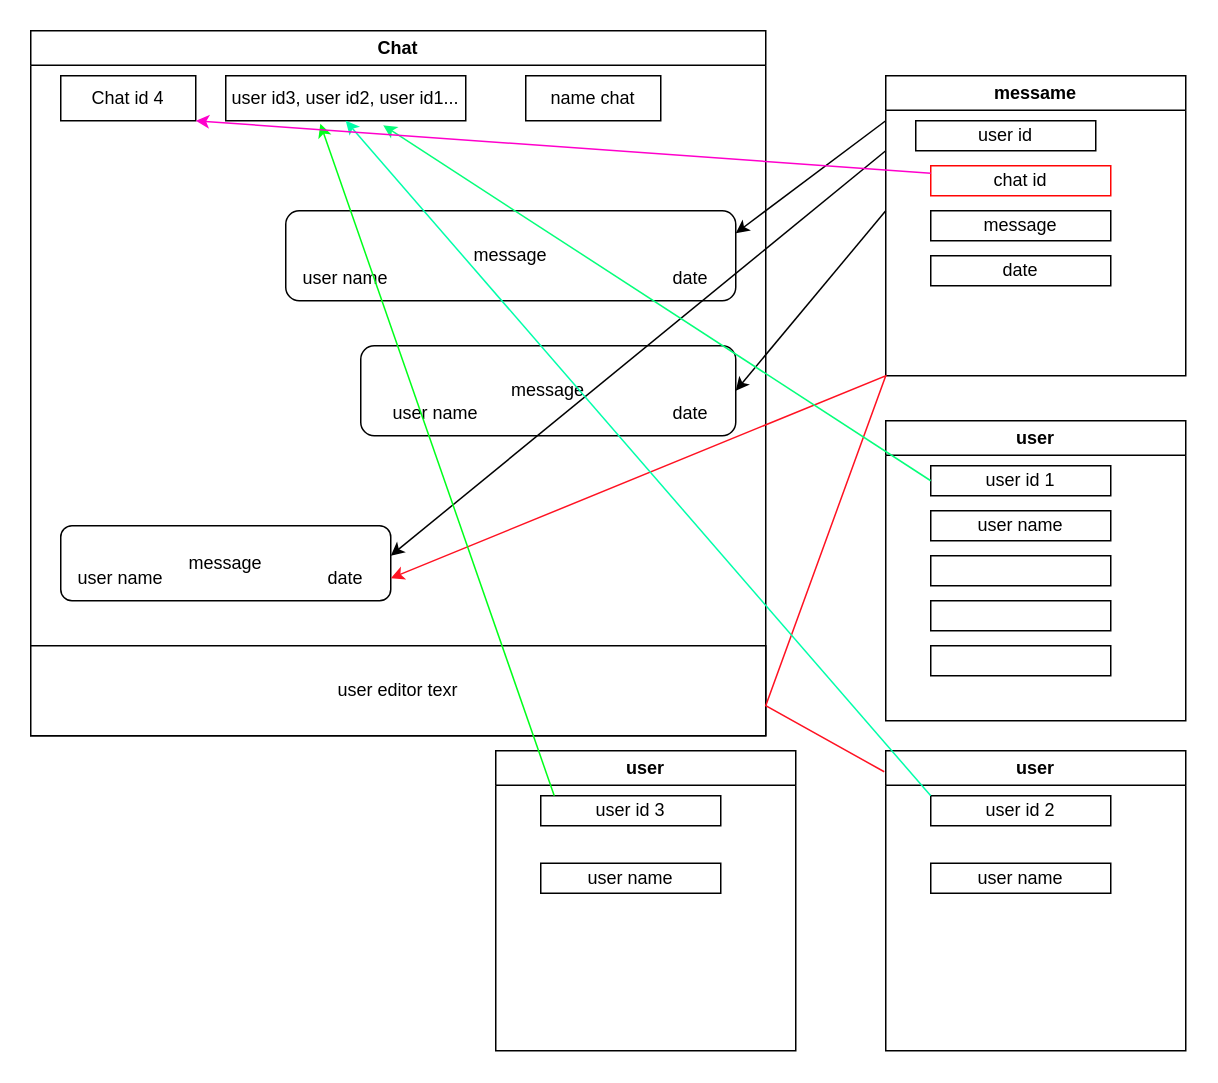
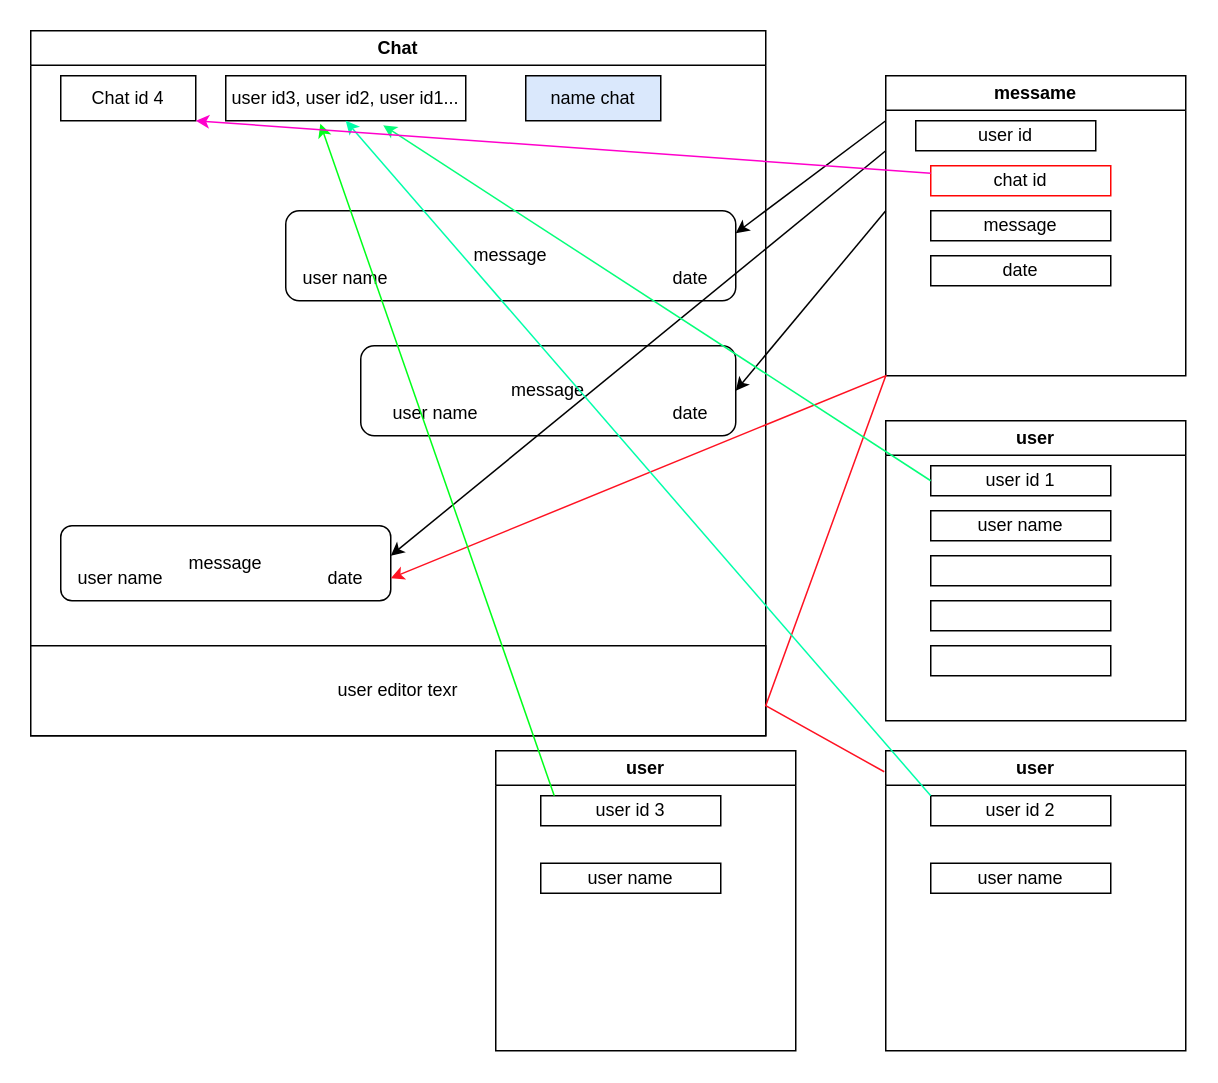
- <mxCell id="19" value="name chat" style="rounded=0;whiteSpace=wrap;html=1;" vertex="1" parent="17"><mxGeometry x="330" y="30" width="90" height="30" as="geometry" /></mxCell>
+ <mxCell id="19" value="name chat" style="rounded=0;whiteSpace=wrap;html=1;fillColor=#dae8fc;" vertex="1" parent="17"><mxGeometry x="330" y="30" width="90" height="30" as="geometry" /></mxCell>
